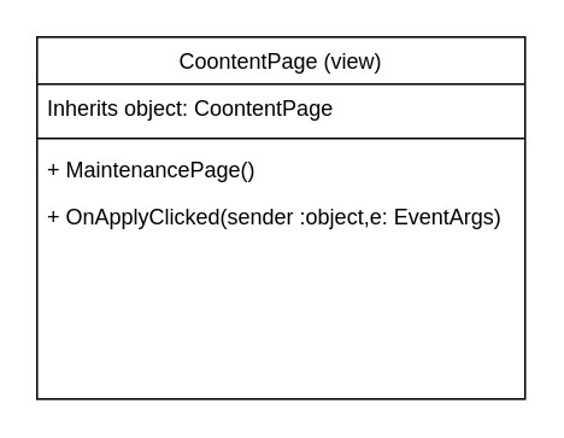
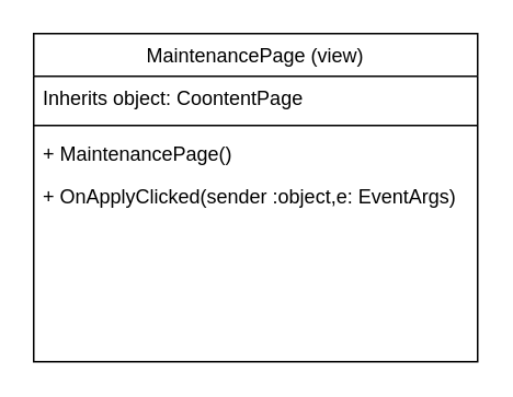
- <mxCell id="2" value="CoontentPage (view)" style="swimlane;fontStyle=0;align=center;verticalAlign=top;childLayout=stackLayout;horizontal=1;startSize=26;horizontalStack=0;resizeParent=1;resizeLast=0;collapsible=1;marginBottom=0;rounded=0;shadow=0;strokeWidth=1;" vertex="1" parent="1"><mxGeometry x="20" y="20" width="270" height="200" as="geometry"><mxRectangle x="340" y="380" width="170" height="26" as="alternateBounds" /></mxGeometry></mxCell>
+ <mxCell id="2" value="MaintenancePage (view)" style="swimlane;fontStyle=0;align=center;verticalAlign=top;childLayout=stackLayout;horizontal=1;startSize=26;horizontalStack=0;resizeParent=1;resizeLast=0;collapsible=1;marginBottom=0;rounded=0;shadow=0;strokeWidth=1;" vertex="1" parent="1"><mxGeometry x="20" y="20" width="270" height="200" as="geometry"><mxRectangle x="340" y="380" width="170" height="26" as="alternateBounds" /></mxGeometry></mxCell>
